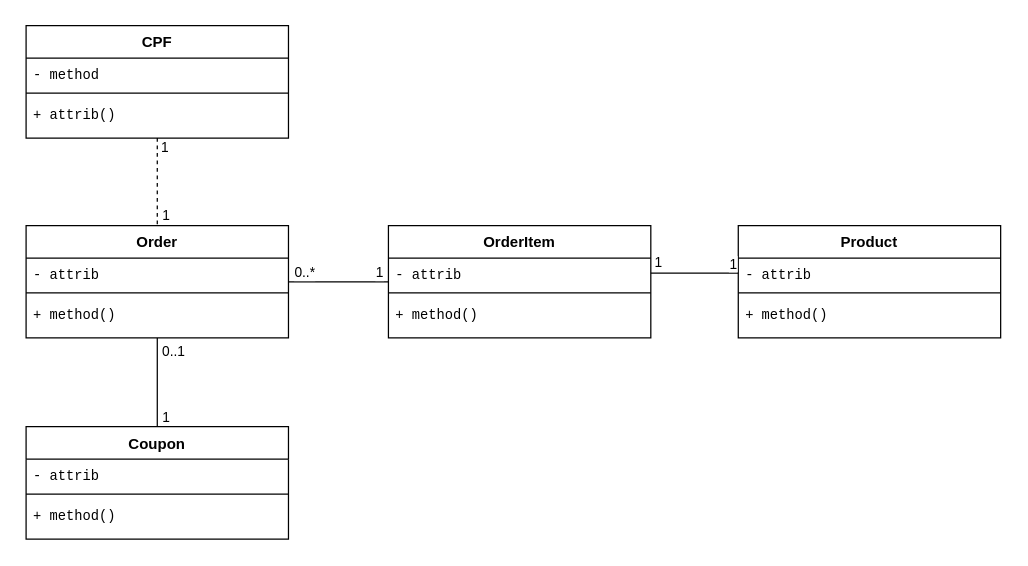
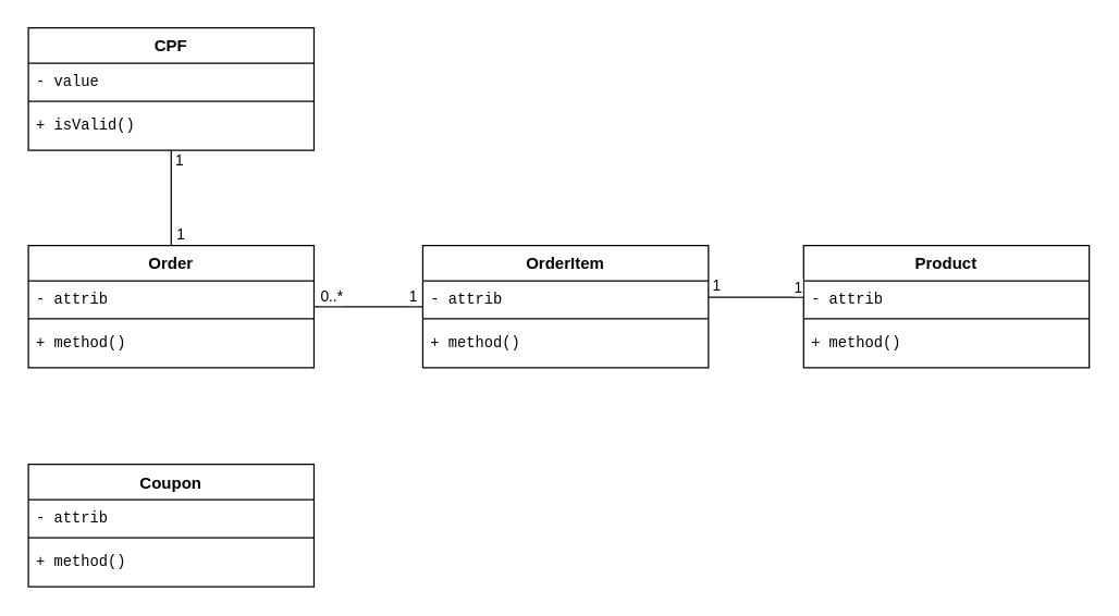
- <mxCell id="10" value="- method" style="text;strokeColor=none;fillColor=none;align=left;verticalAlign=top;spacingLeft=4;spacingRight=4;overflow=hidden;rotatable=0;points=[[0,0.5],[1,0.5]];portConstraint=eastwest;fontFamily=Courier New;fontSize=11;" vertex="1" parent="9"><mxGeometry y="26" width="210" height="24" as="geometry" /></mxCell>
+ <mxCell id="10" value="- value" style="text;strokeColor=none;fillColor=none;align=left;verticalAlign=top;spacingLeft=4;spacingRight=4;overflow=hidden;rotatable=0;points=[[0,0.5],[1,0.5]];portConstraint=eastwest;fontFamily=Courier New;fontSize=11;" vertex="1" parent="9"><mxGeometry y="26" width="210" height="24" as="geometry" /></mxCell>
- <mxCell id="12" value="+ attrib()" style="text;strokeColor=none;fillColor=none;align=left;verticalAlign=top;spacingLeft=4;spacingRight=4;overflow=hidden;rotatable=0;points=[[0,0.5],[1,0.5]];portConstraint=eastwest;fontFamily=Courier New;fontSize=11;" vertex="1" parent="9"><mxGeometry y="58" width="210" height="32" as="geometry" /></mxCell>
+ <mxCell id="12" value="+ isValid()" style="text;strokeColor=none;fillColor=none;align=left;verticalAlign=top;spacingLeft=4;spacingRight=4;overflow=hidden;rotatable=0;points=[[0,0.5],[1,0.5]];portConstraint=eastwest;fontFamily=Courier New;fontSize=11;" vertex="1" parent="9"><mxGeometry y="58" width="210" height="32" as="geometry" /></mxCell>
- <mxCell id="6" style="edgeStyle=orthogonalEdgeStyle;rounded=0;orthogonalLoop=1;jettySize=auto;html=1;endArrow=none;endFill=0;dashed=1;" edge="1" parent="1" source="9" target="2"><mxGeometry relative="1" as="geometry" /></mxCell>
+ <mxCell id="6" style="edgeStyle=orthogonalEdgeStyle;rounded=0;orthogonalLoop=1;jettySize=auto;html=1;endArrow=none;endFill=0;" edge="1" parent="1" source="9" target="2"><mxGeometry relative="1" as="geometry" /></mxCell>
- <mxCell id="21" style="edgeStyle=orthogonalEdgeStyle;rounded=0;orthogonalLoop=1;jettySize=auto;html=1;endArrow=none;endFill=0;" edge="1" parent="1" source="24" target="2"><mxGeometry relative="1" as="geometry" /></mxCell>
- <mxCell id="22" value="0..1" style="edgeLabel;html=1;align=center;verticalAlign=middle;resizable=0;points=[];" vertex="1" connectable="0" parent="21"><mxGeometry x="0.712" y="-1" relative="1" as="geometry"><mxPoint x="11" as="offset" /></mxGeometry></mxCell>
- <mxCell id="23" value="1" style="edgeLabel;html=1;align=center;verticalAlign=middle;resizable=0;points=[];" vertex="1" connectable="0" parent="21"><mxGeometry x="-0.803" relative="1" as="geometry"><mxPoint x="6" y="-1" as="offset" /></mxGeometry></mxCell>
